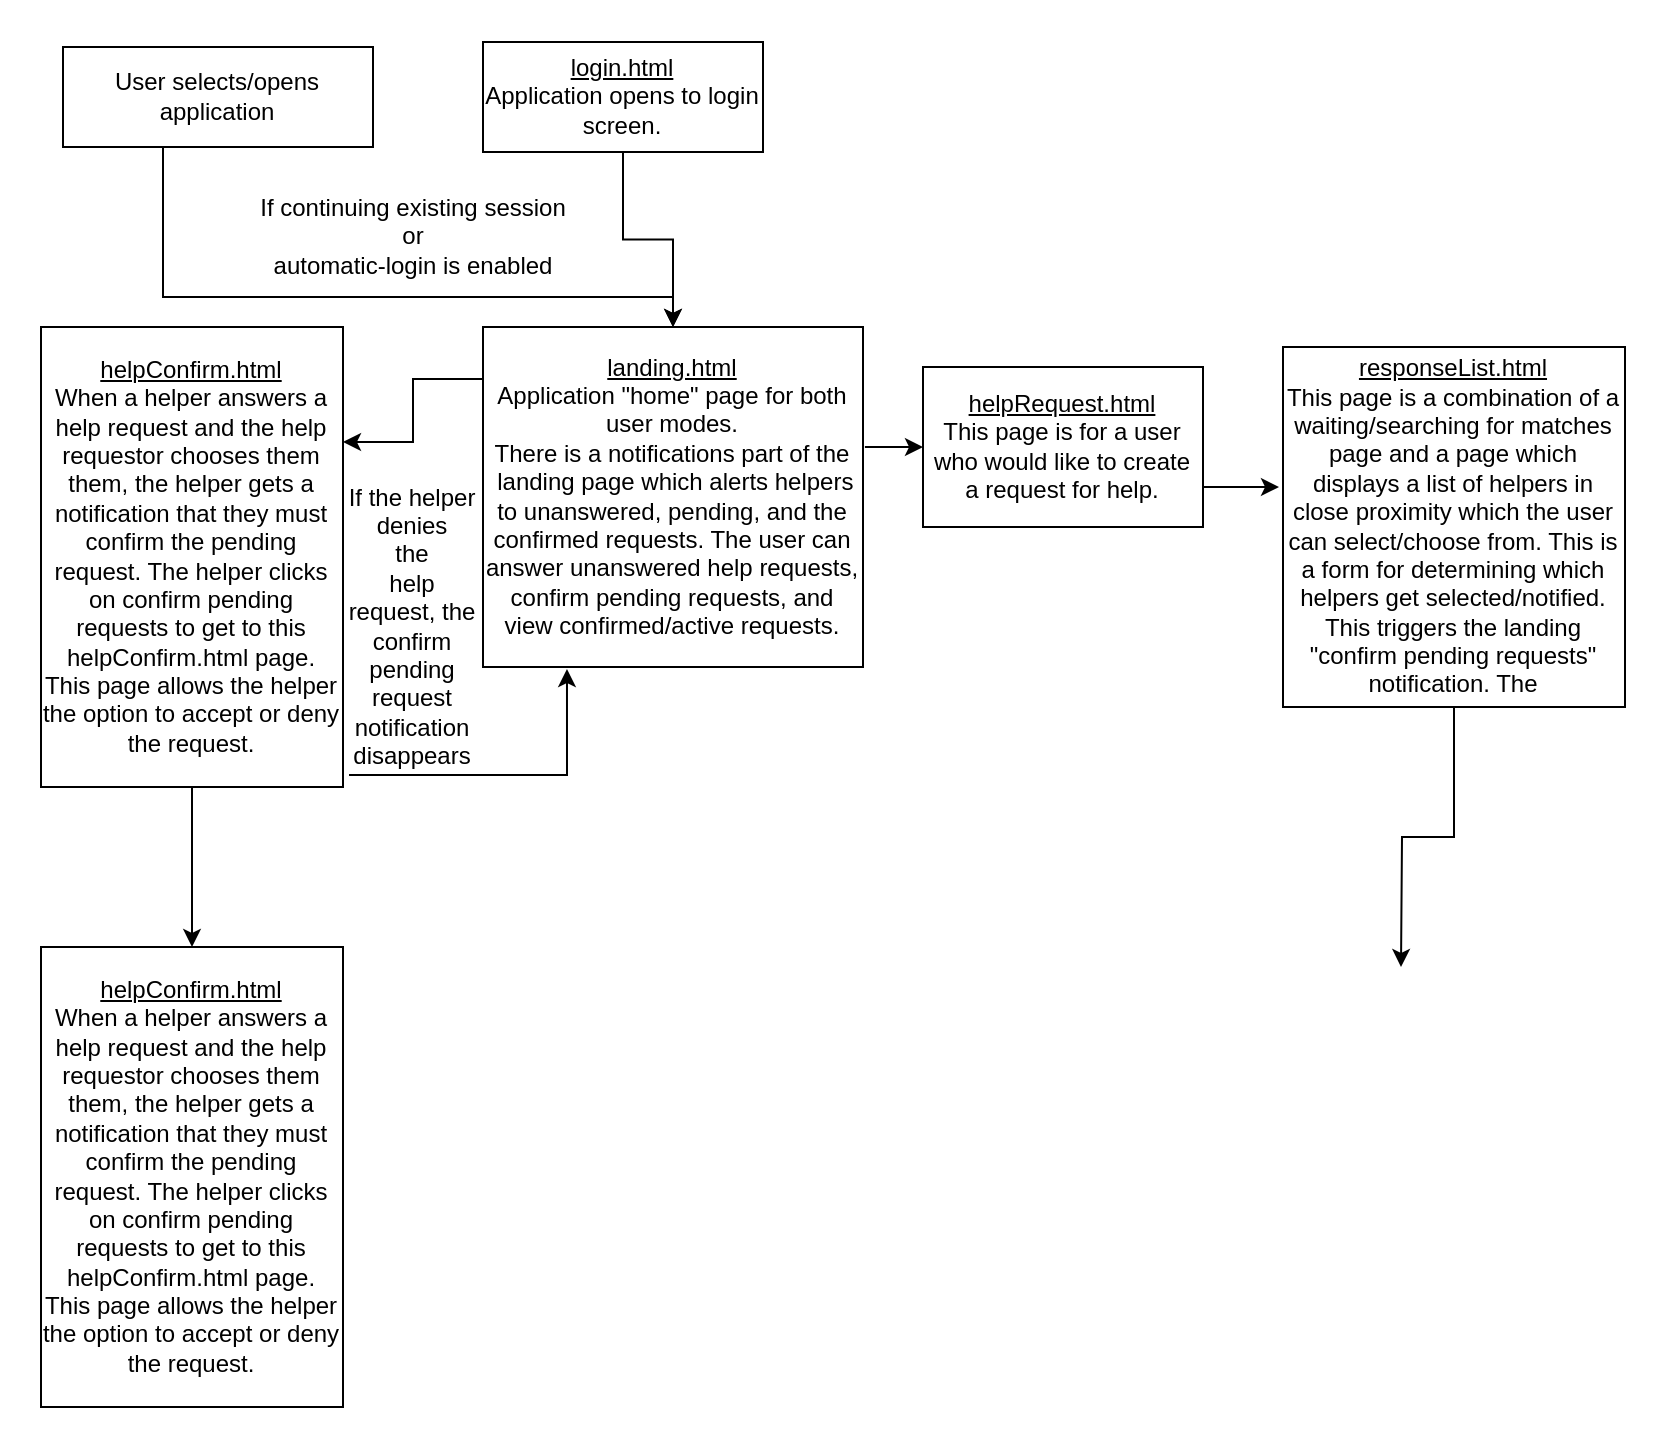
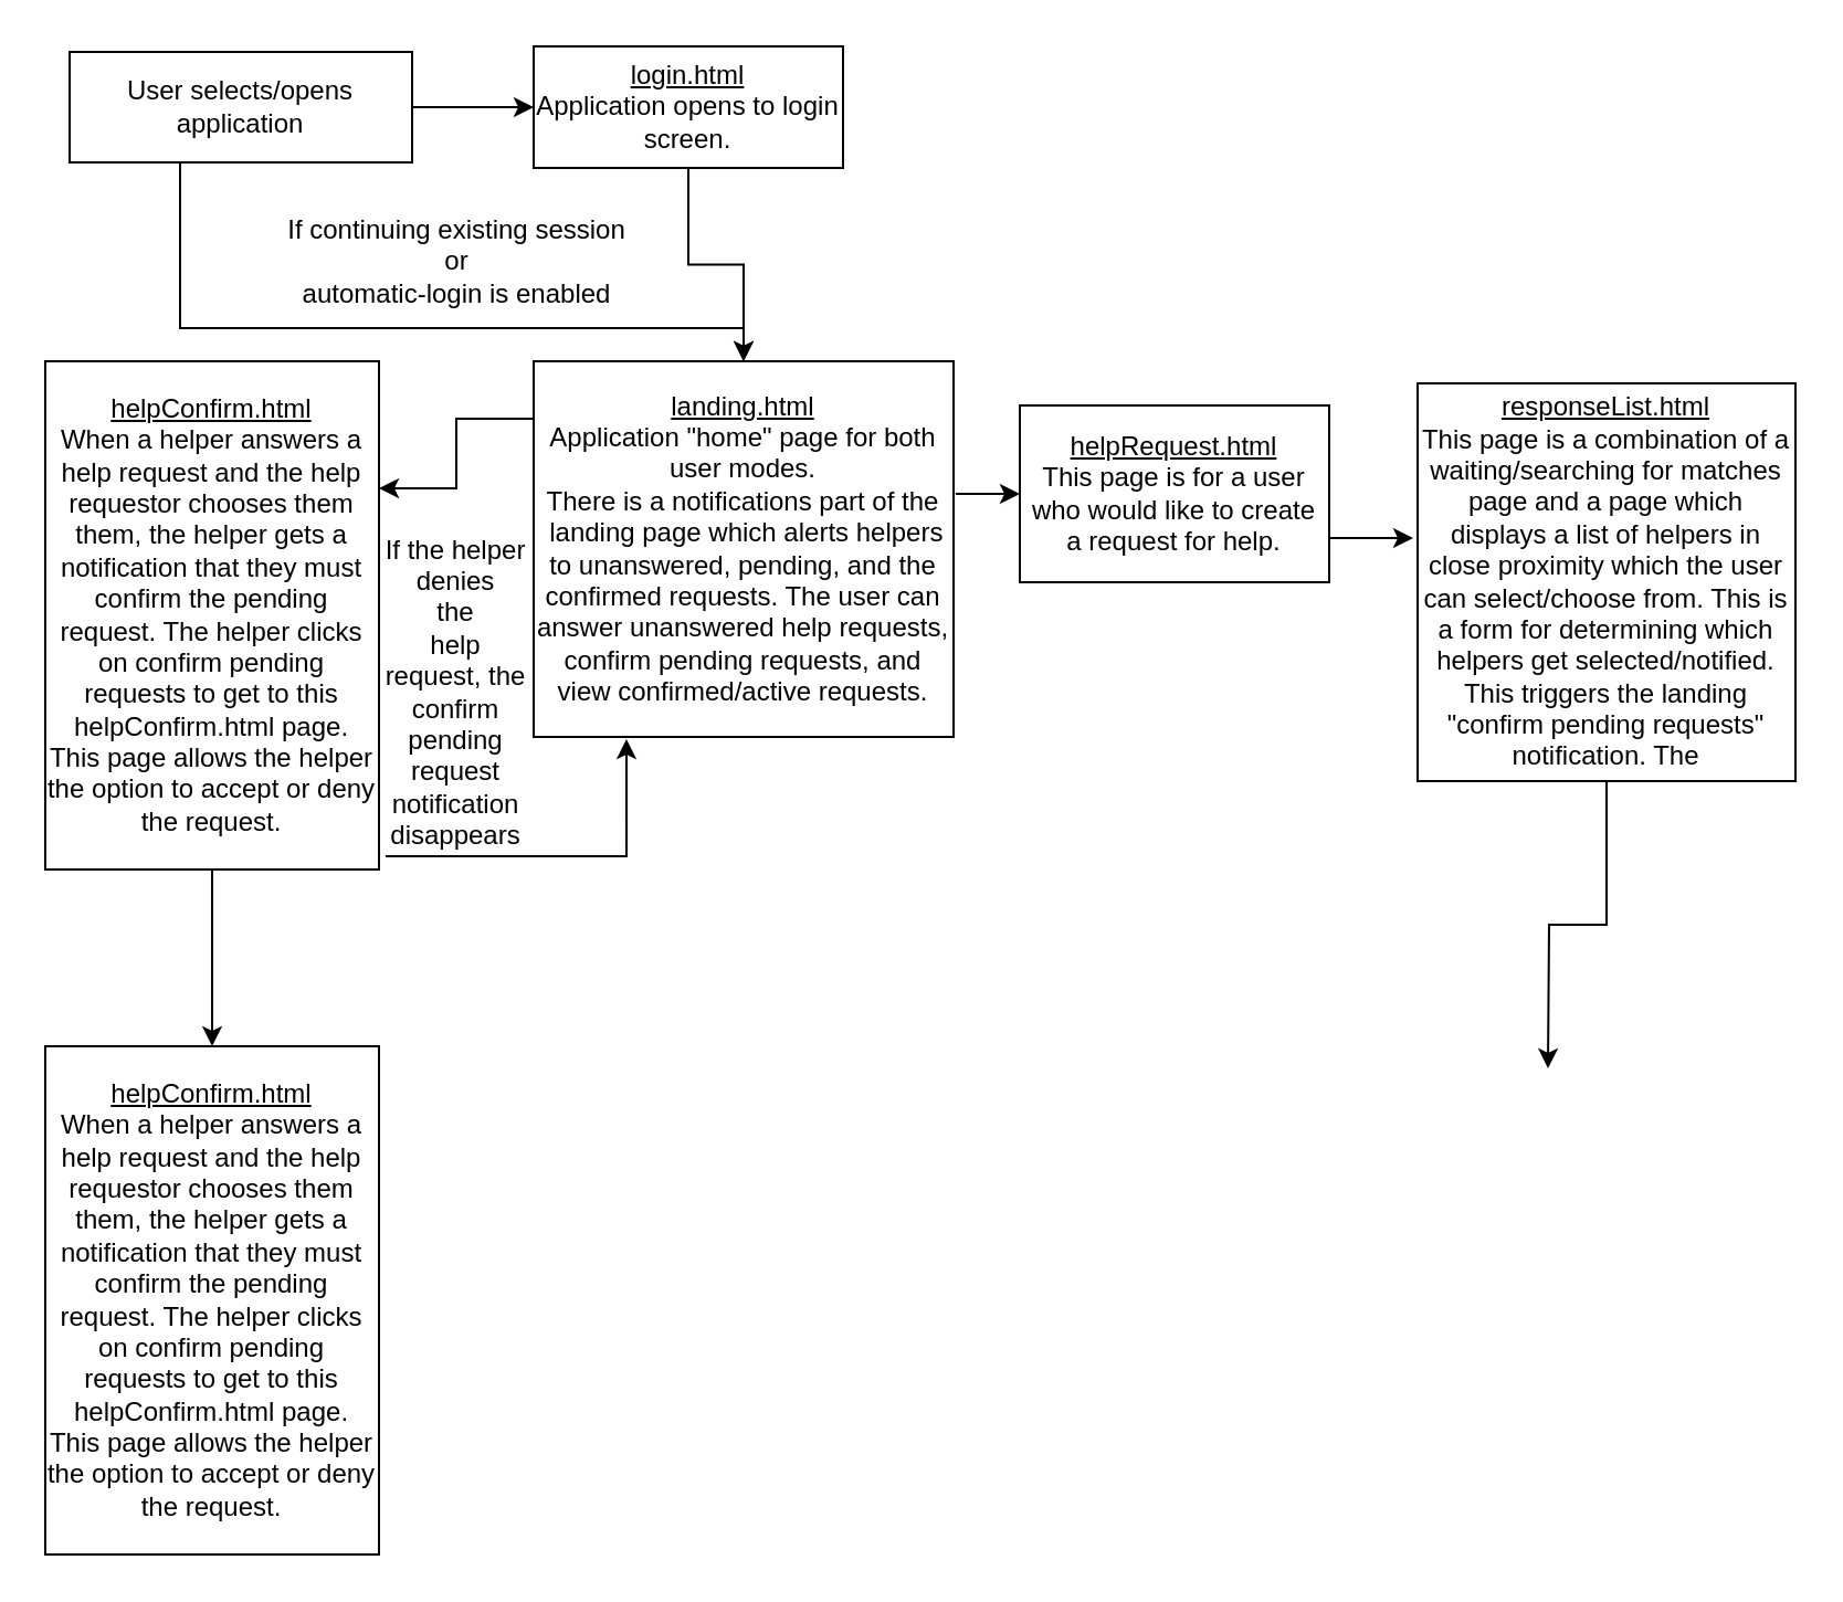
+ <mxCell id="2" value="" style="edgeStyle=orthogonalEdgeStyle;rounded=0;orthogonalLoop=1;jettySize=auto;html=1;" edge="1" parent="1" source="17" target="4"><mxGeometry relative="1" as="geometry" /></mxCell>
